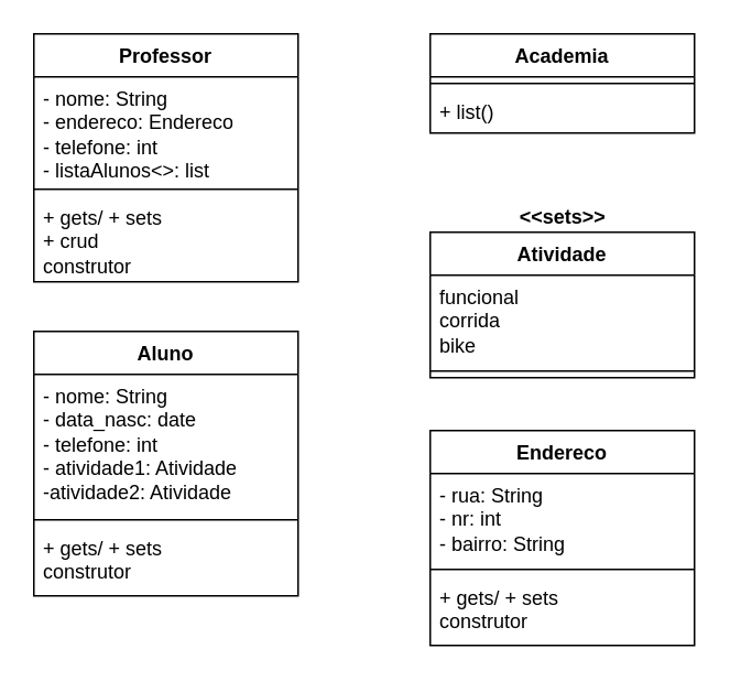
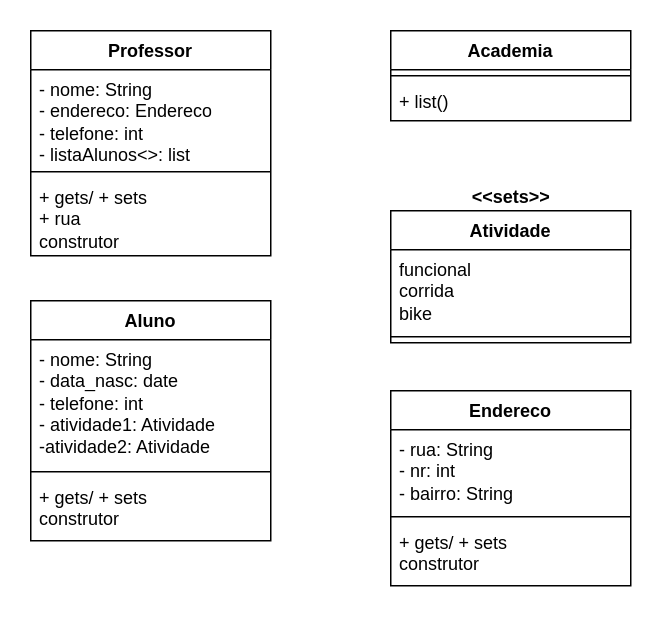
- <mxCell id="19" value="+ gets/ + sets&lt;div&gt;+ crud&lt;/div&gt;&lt;div&gt;construtor&lt;/div&gt;" style="text;strokeColor=none;fillColor=none;align=left;verticalAlign=top;spacingLeft=4;spacingRight=4;overflow=hidden;rotatable=0;points=[[0,0.5],[1,0.5]];portConstraint=eastwest;whiteSpace=wrap;html=1;" vertex="1" parent="16"><mxGeometry y="98" width="160" height="52" as="geometry" /></mxCell>
+ <mxCell id="19" value="+ gets/ + sets&lt;div&gt;+ rua&lt;/div&gt;&lt;div&gt;construtor&lt;/div&gt;" style="text;strokeColor=none;fillColor=none;align=left;verticalAlign=top;spacingLeft=4;spacingRight=4;overflow=hidden;rotatable=0;points=[[0,0.5],[1,0.5]];portConstraint=eastwest;whiteSpace=wrap;html=1;" vertex="1" parent="16"><mxGeometry y="98" width="160" height="52" as="geometry" /></mxCell>
